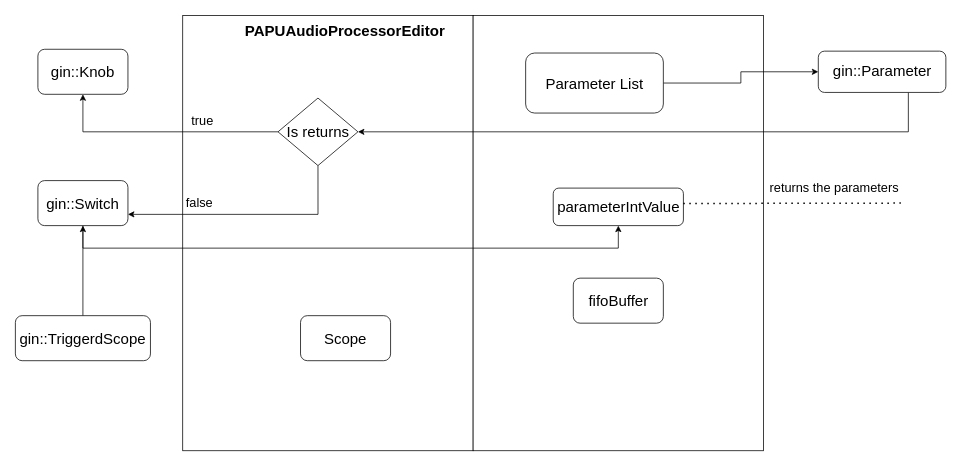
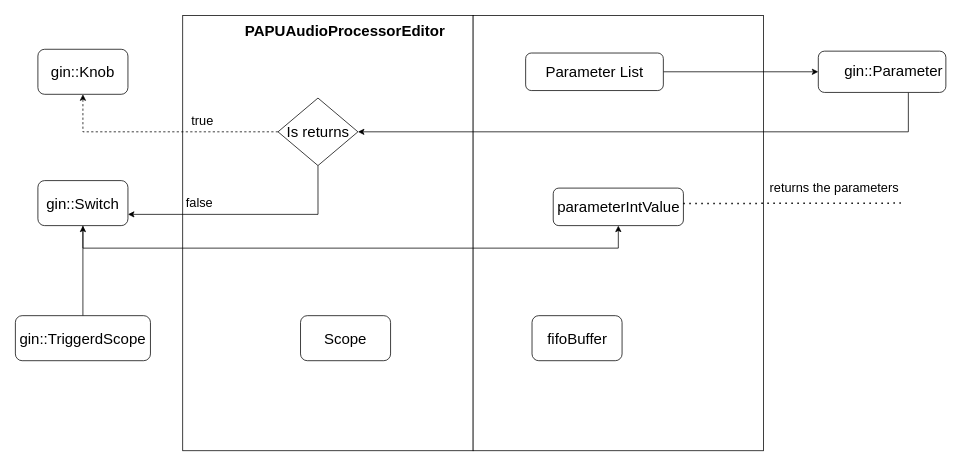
- <mxCell id="14" value="&lt;font style=&quot;font-size: 20px;&quot;&gt;gin::Parameter&lt;/font&gt;" style="text;html=1;strokeColor=none;fillColor=none;align=center;verticalAlign=middle;whiteSpace=wrap;rounded=0;" parent="1" vertex="1"><mxGeometry x="1125.5" y="77.5" width="99" height="30" as="geometry" /></mxCell>
+ <mxCell id="14" value="&lt;font style=&quot;font-size: 20px;&quot;&gt;gin::Parameter&lt;/font&gt;" style="text;html=1;strokeColor=none;fillColor=none;align=center;verticalAlign=middle;whiteSpace=wrap;rounded=0;" parent="1" vertex="1"><mxGeometry x="1140.5" y="77.5" width="99" height="30" as="geometry" /></mxCell>
- <mxCell id="7" value="&lt;font style=&quot;font-size: 20px;&quot;&gt;Parameter List&lt;/font&gt;" style="rounded=1;whiteSpace=wrap;html=1;" parent="1" vertex="1"><mxGeometry x="700" y="70" width="183.5" height="80" as="geometry" /></mxCell>
+ <mxCell id="7" value="&lt;font style=&quot;font-size: 20px;&quot;&gt;Parameter List&lt;/font&gt;" style="rounded=1;whiteSpace=wrap;html=1;" parent="1" vertex="1"><mxGeometry x="700" y="70" width="183.5" height="50" as="geometry" /></mxCell>
- <mxCell id="9" style="edgeStyle=orthogonalEdgeStyle;rounded=0;orthogonalLoop=1;jettySize=auto;html=1;" parent="1" source="13" target="15" edge="1"><mxGeometry relative="1" as="geometry" /></mxCell>
+ <mxCell id="9" style="edgeStyle=orthogonalEdgeStyle;rounded=0;orthogonalLoop=1;jettySize=auto;html=1;dashed=1;" parent="1" source="13" target="15" edge="1"><mxGeometry relative="1" as="geometry" /></mxCell>
- <mxCell id="21" value="&lt;font style=&quot;font-size: 20px;&quot;&gt;fifoBuffer&lt;/font&gt;" style="rounded=1;whiteSpace=wrap;html=1;" parent="1" vertex="1"><mxGeometry x="763.5" y="370" width="120" height="60" as="geometry" /></mxCell>
+ <mxCell id="21" value="&lt;font style=&quot;font-size: 20px;&quot;&gt;fifoBuffer&lt;/font&gt;" style="rounded=1;whiteSpace=wrap;html=1;" parent="1" vertex="1"><mxGeometry x="708.5" y="420" width="120" height="60" as="geometry" /></mxCell>
